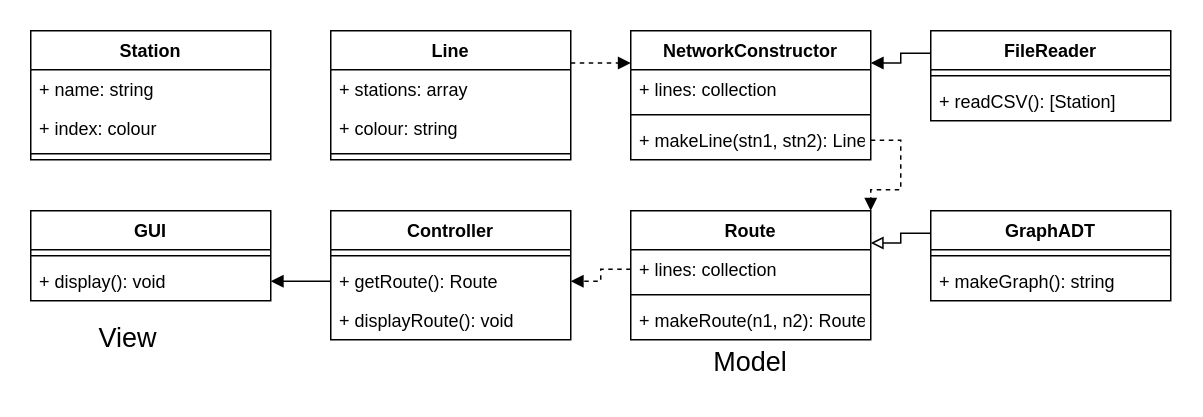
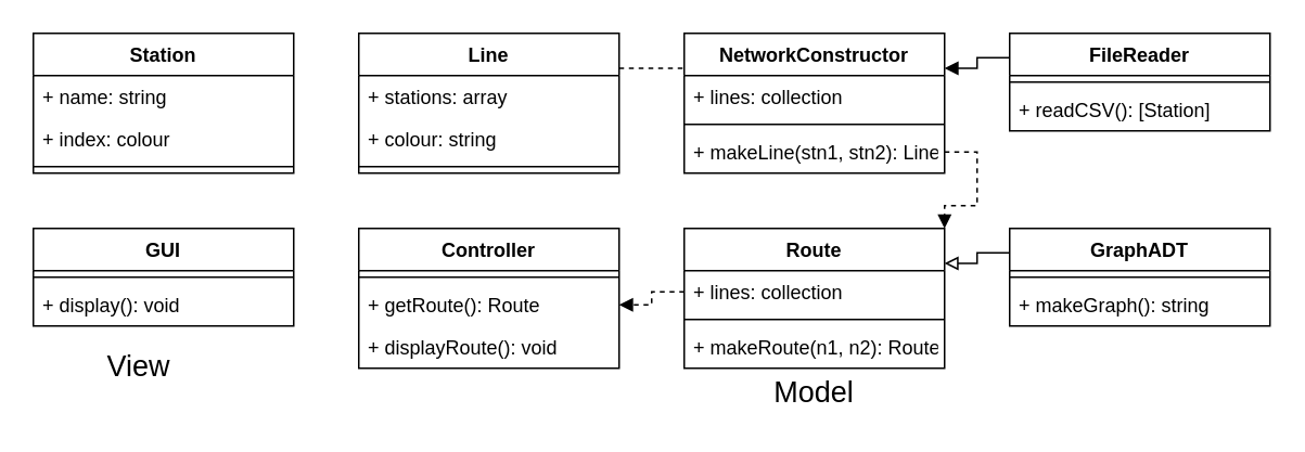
- <mxCell id="12" style="edgeStyle=orthogonalEdgeStyle;rounded=0;orthogonalLoop=1;jettySize=auto;html=1;exitX=1;exitY=0.25;exitDx=0;exitDy=0;entryX=0;entryY=0.25;entryDx=0;entryDy=0;dashed=1;endArrow=block;endFill=1;strokeColor=#000000;" edge="1" parent="1" source="13" target="33"><mxGeometry relative="1" as="geometry" /></mxCell>
+ <mxCell id="12" style="edgeStyle=orthogonalEdgeStyle;rounded=0;orthogonalLoop=1;jettySize=auto;html=1;exitX=1;exitY=0.25;exitDx=0;exitDy=0;entryX=0;entryY=0.25;entryDx=0;entryDy=0;dashed=1;endArrow=none;endFill=1;strokeColor=#000000;" edge="1" parent="1" source="13" target="33"><mxGeometry relative="1" as="geometry" /></mxCell>
- <mxCell id="39" style="edgeStyle=orthogonalEdgeStyle;rounded=0;orthogonalLoop=1;jettySize=auto;html=1;exitX=0;exitY=0.5;exitDx=0;exitDy=0;entryX=1;entryY=0.5;entryDx=0;entryDy=0;endArrow=block;endFill=1;strokeColor=#000000;" edge="1" parent="1" source="28" target="32"><mxGeometry relative="1" as="geometry" /></mxCell>
